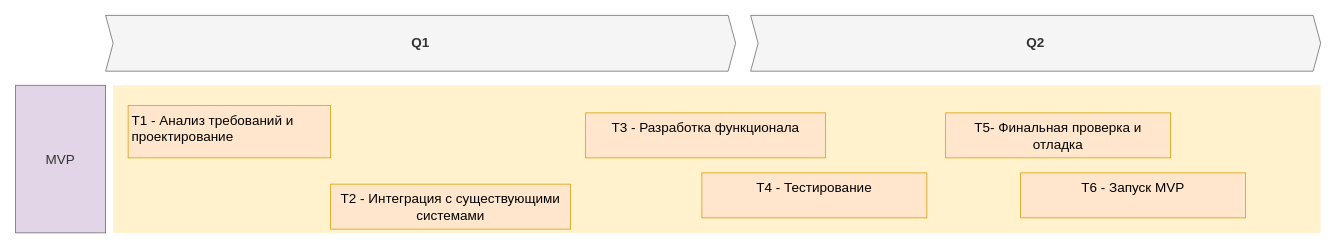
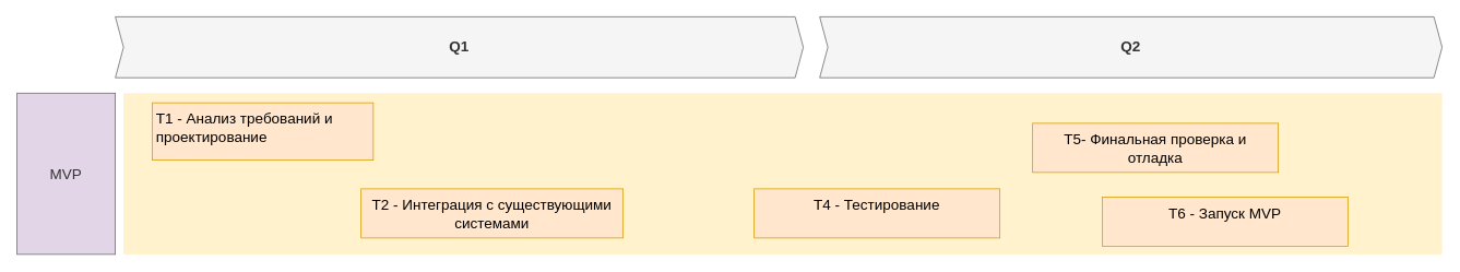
- <mxCell id="3" value="T1 -&amp;nbsp;Анализ требований и проектирование" style="shape=rect;fillColor=#ffe6cc;strokeColor=#d79b00;fontSize=18;html=1;whiteSpace=wrap;align=left;verticalAlign=top;spacing=5;rounded=0;" parent="1" vertex="1"><mxGeometry x="170" y="140" width="270" height="70" as="geometry" /></mxCell>
+ <mxCell id="3" value="T1 -&amp;nbsp;Анализ требований и проектирование" style="shape=rect;fillColor=#ffe6cc;strokeColor=#d79b00;fontSize=18;html=1;whiteSpace=wrap;align=left;verticalAlign=top;spacing=5;rounded=0;" parent="1" vertex="1"><mxGeometry x="185" y="125" width="270" height="70" as="geometry" /></mxCell>
- <mxCell id="7" value="&lt;span style=&quot;text-align: left;&quot;&gt;T3 -&amp;nbsp;&lt;/span&gt;Разработка функционала" style="shape=rect;fillColor=#ffe6cc;strokeColor=#d79b00;fontSize=18;html=1;whiteSpace=wrap;align=center;verticalAlign=top;spacing=5;rounded=0;" vertex="1" parent="1"><mxGeometry x="780" y="150" width="320" height="60" as="geometry" /></mxCell>
- <mxCell id="8" value="&lt;span style=&quot;text-align: left;&quot;&gt;T4 -&amp;nbsp;&lt;/span&gt;Тестирование" style="shape=rect;fillColor=#ffe6cc;strokeColor=#d79b00;fontSize=18;html=1;whiteSpace=wrap;align=center;verticalAlign=top;spacing=5;rounded=0;" vertex="1" parent="1"><mxGeometry x="935" y="230" width="300" height="60" as="geometry" /></mxCell>
+ <mxCell id="8" value="&lt;span style=&quot;text-align: left;&quot;&gt;T4 -&amp;nbsp;&lt;/span&gt;Тестирование" style="shape=rect;fillColor=#ffe6cc;strokeColor=#d79b00;fontSize=18;html=1;whiteSpace=wrap;align=center;verticalAlign=top;spacing=5;rounded=0;" vertex="1" parent="1"><mxGeometry x="920" y="230" width="300" height="60" as="geometry" /></mxCell>
- <mxCell id="10" value="&lt;span style=&quot;text-align: left;&quot;&gt;T6 -&amp;nbsp;&lt;/span&gt;Запуск MVP" style="shape=rect;fillColor=#ffe6cc;strokeColor=#d79b00;fontSize=18;html=1;whiteSpace=wrap;align=center;verticalAlign=top;spacing=5;rounded=0;" vertex="1" parent="1"><mxGeometry x="1360" y="230" width="300" height="60" as="geometry" /></mxCell>
+ <mxCell id="10" value="&lt;span style=&quot;text-align: left;&quot;&gt;T6 -&amp;nbsp;&lt;/span&gt;Запуск MVP" style="shape=rect;fillColor=#ffe6cc;strokeColor=#d79b00;fontSize=18;html=1;whiteSpace=wrap;align=center;verticalAlign=top;spacing=5;rounded=0;" vertex="1" parent="1"><mxGeometry x="1345" y="240" width="300" height="60" as="geometry" /></mxCell>
- <mxCell id="4" value="&lt;span style=&quot;text-align: left;&quot;&gt;T2 -&amp;nbsp;&lt;/span&gt;Интеграция с существующими системами" style="shape=rect;fillColor=#ffe6cc;strokeColor=#d79b00;fontSize=18;html=1;whiteSpace=wrap;align=center;verticalAlign=top;spacing=5;rounded=0;" parent="1" vertex="1"><mxGeometry x="440" y="245" width="320" height="60" as="geometry" /></mxCell>
+ <mxCell id="4" value="&lt;span style=&quot;text-align: left;&quot;&gt;T2 -&amp;nbsp;&lt;/span&gt;Интеграция с существующими системами" style="shape=rect;fillColor=#ffe6cc;strokeColor=#d79b00;fontSize=18;html=1;whiteSpace=wrap;align=center;verticalAlign=top;spacing=5;rounded=0;" parent="1" vertex="1"><mxGeometry x="440" y="230" width="320" height="60" as="geometry" /></mxCell>
